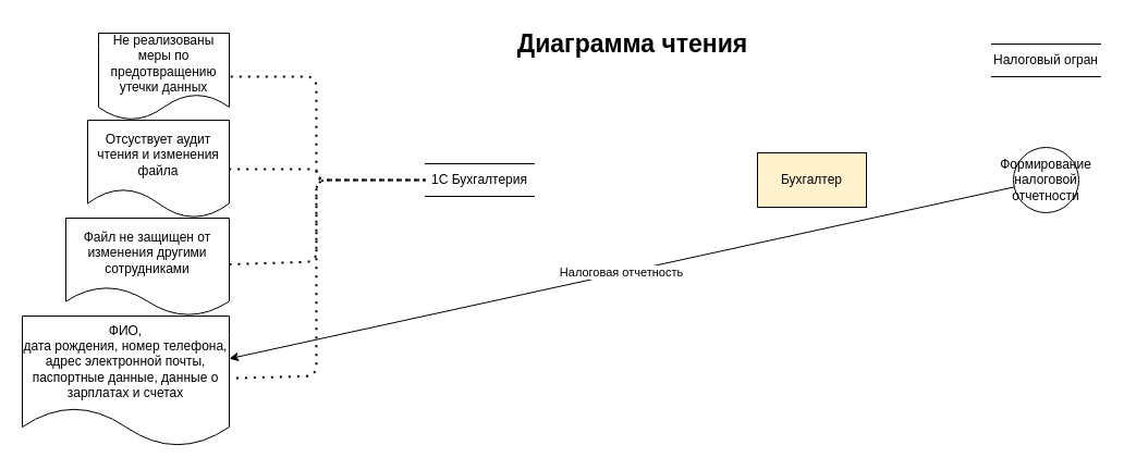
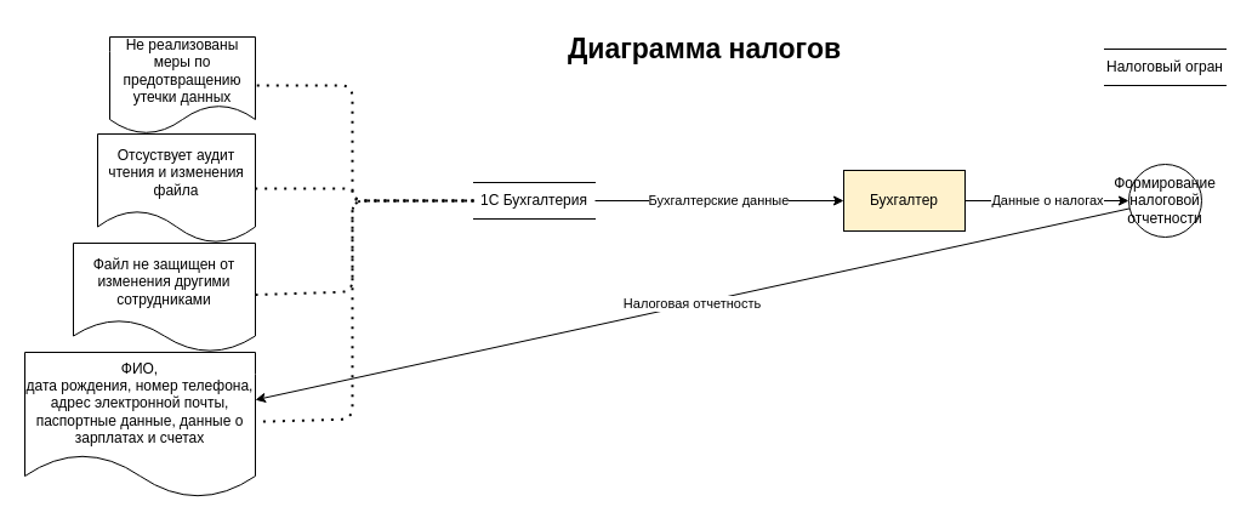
- <mxCell id="3" value="Диаграмма чтения" style="text;html=1;align=center;verticalAlign=middle;resizable=0;points=[];autosize=1;strokeColor=none;fillColor=none;fontStyle=1;fontSize=23;" parent="1" vertex="1"><mxGeometry x="465" y="20" width="230" height="40" as="geometry" /></mxCell>
+ <mxCell id="3" value="Диаграмма налогов" style="text;html=1;align=center;verticalAlign=middle;resizable=0;points=[];autosize=1;strokeColor=none;fillColor=none;fontStyle=1;fontSize=23;" parent="1" vertex="1"><mxGeometry x="465" y="20" width="230" height="40" as="geometry" /></mxCell>
+ <mxCell id="7" value="Бухгалтерские данные" style="endArrow=classic;html=1;" parent="1" source="6" target="4" edge="1"><mxGeometry x="-0.002" width="50" height="50" relative="1" as="geometry"><mxPoint x="600" y="360" as="sourcePoint" /><mxPoint x="650" y="310" as="targetPoint" /><mxPoint as="offset" /></mxGeometry></mxCell>
+ <mxCell id="5" value="Данные о налогах" style="endArrow=classic;html=1;" parent="1" source="4" target="2" edge="1"><mxGeometry width="50" height="50" relative="1" as="geometry"><mxPoint x="1445" y="500" as="sourcePoint" /><mxPoint x="1495" y="450" as="targetPoint" /></mxGeometry></mxCell>
